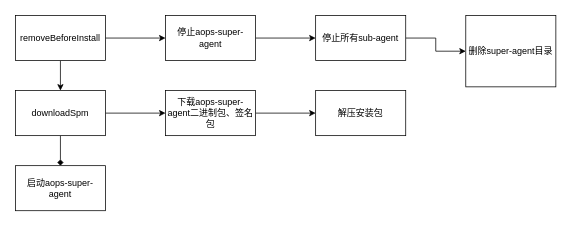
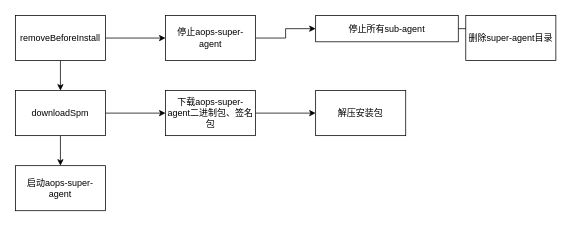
- <mxCell id="8" value="停止所有sub-agent" style="rounded=0;whiteSpace=wrap;html=1;" vertex="1" parent="1"><mxGeometry x="420" y="20" width="120" height="60" as="geometry" /></mxCell>
+ <mxCell id="8" value="停止所有sub-agent" style="rounded=0;whiteSpace=wrap;html=1;" vertex="1" parent="1"><mxGeometry x="420" y="20" width="190" height="35" as="geometry" /></mxCell>
- <mxCell id="9" value="删除super-agent目录" style="rounded=0;whiteSpace=wrap;html=1;" vertex="1" parent="1"><mxGeometry x="620" y="20" width="120" height="95" as="geometry" /></mxCell>
+ <mxCell id="9" value="删除super-agent目录" style="rounded=0;whiteSpace=wrap;html=1;" vertex="1" parent="1"><mxGeometry x="620" y="20" width="120" height="60" as="geometry" /></mxCell>
- <mxCell id="11" value="" style="edgeStyle=orthogonalEdgeStyle;rounded=0;orthogonalLoop=1;jettySize=auto;html=1;endArrow=diamond;" edge="1" parent="1" source="12" target="16"><mxGeometry relative="1" as="geometry" /></mxCell>
+ <mxCell id="11" value="" style="edgeStyle=orthogonalEdgeStyle;rounded=0;orthogonalLoop=1;jettySize=auto;html=1;" edge="1" parent="1" source="12" target="16"><mxGeometry relative="1" as="geometry" /></mxCell>
